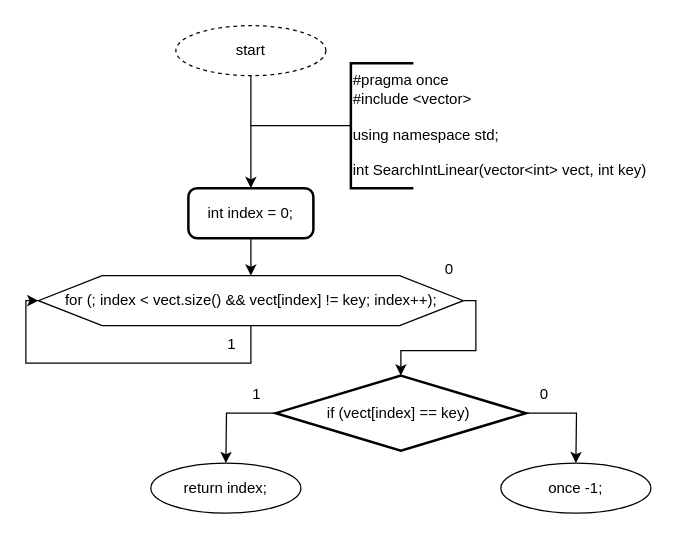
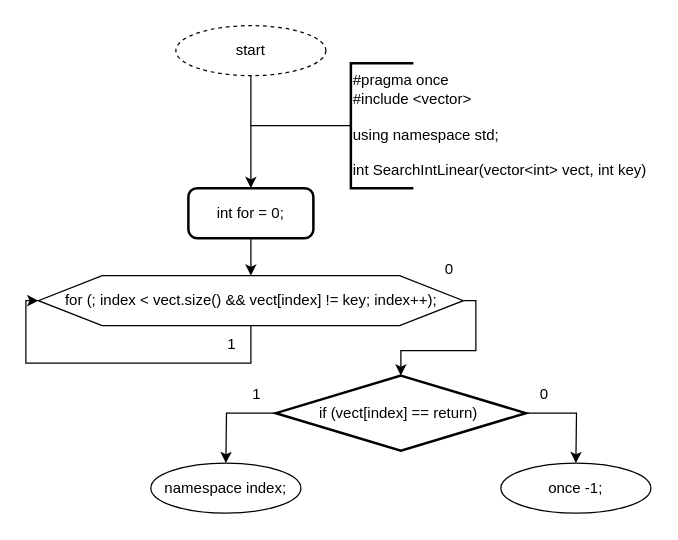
- <mxCell id="7" value="int index = 0;" style="rounded=1;whiteSpace=wrap;html=1;absoluteArcSize=1;arcSize=14;strokeWidth=2;" vertex="1" parent="1"><mxGeometry x="150" y="150" width="100" height="40" as="geometry" /></mxCell>
+ <mxCell id="7" value="int for = 0;" style="rounded=1;whiteSpace=wrap;html=1;absoluteArcSize=1;arcSize=14;strokeWidth=2;" vertex="1" parent="1"><mxGeometry x="150" y="150" width="100" height="40" as="geometry" /></mxCell>
- <mxCell id="15" value="if (vect[index] == key)&amp;nbsp;" style="strokeWidth=2;html=1;shape=mxgraph.flowchart.decision;whiteSpace=wrap;" vertex="1" parent="1"><mxGeometry x="220" y="300" width="200" height="60" as="geometry" /></mxCell>
+ <mxCell id="15" value="if (vect[index] == return)&amp;nbsp;" style="strokeWidth=2;html=1;shape=mxgraph.flowchart.decision;whiteSpace=wrap;" vertex="1" parent="1"><mxGeometry x="220" y="300" width="200" height="60" as="geometry" /></mxCell>
- <mxCell id="18" value="return index;" style="ellipse;whiteSpace=wrap;html=1;" vertex="1" parent="1"><mxGeometry x="120" y="370" width="120" height="40" as="geometry" /></mxCell>
+ <mxCell id="18" value="namespace index;" style="ellipse;whiteSpace=wrap;html=1;" vertex="1" parent="1"><mxGeometry x="120" y="370" width="120" height="40" as="geometry" /></mxCell>
